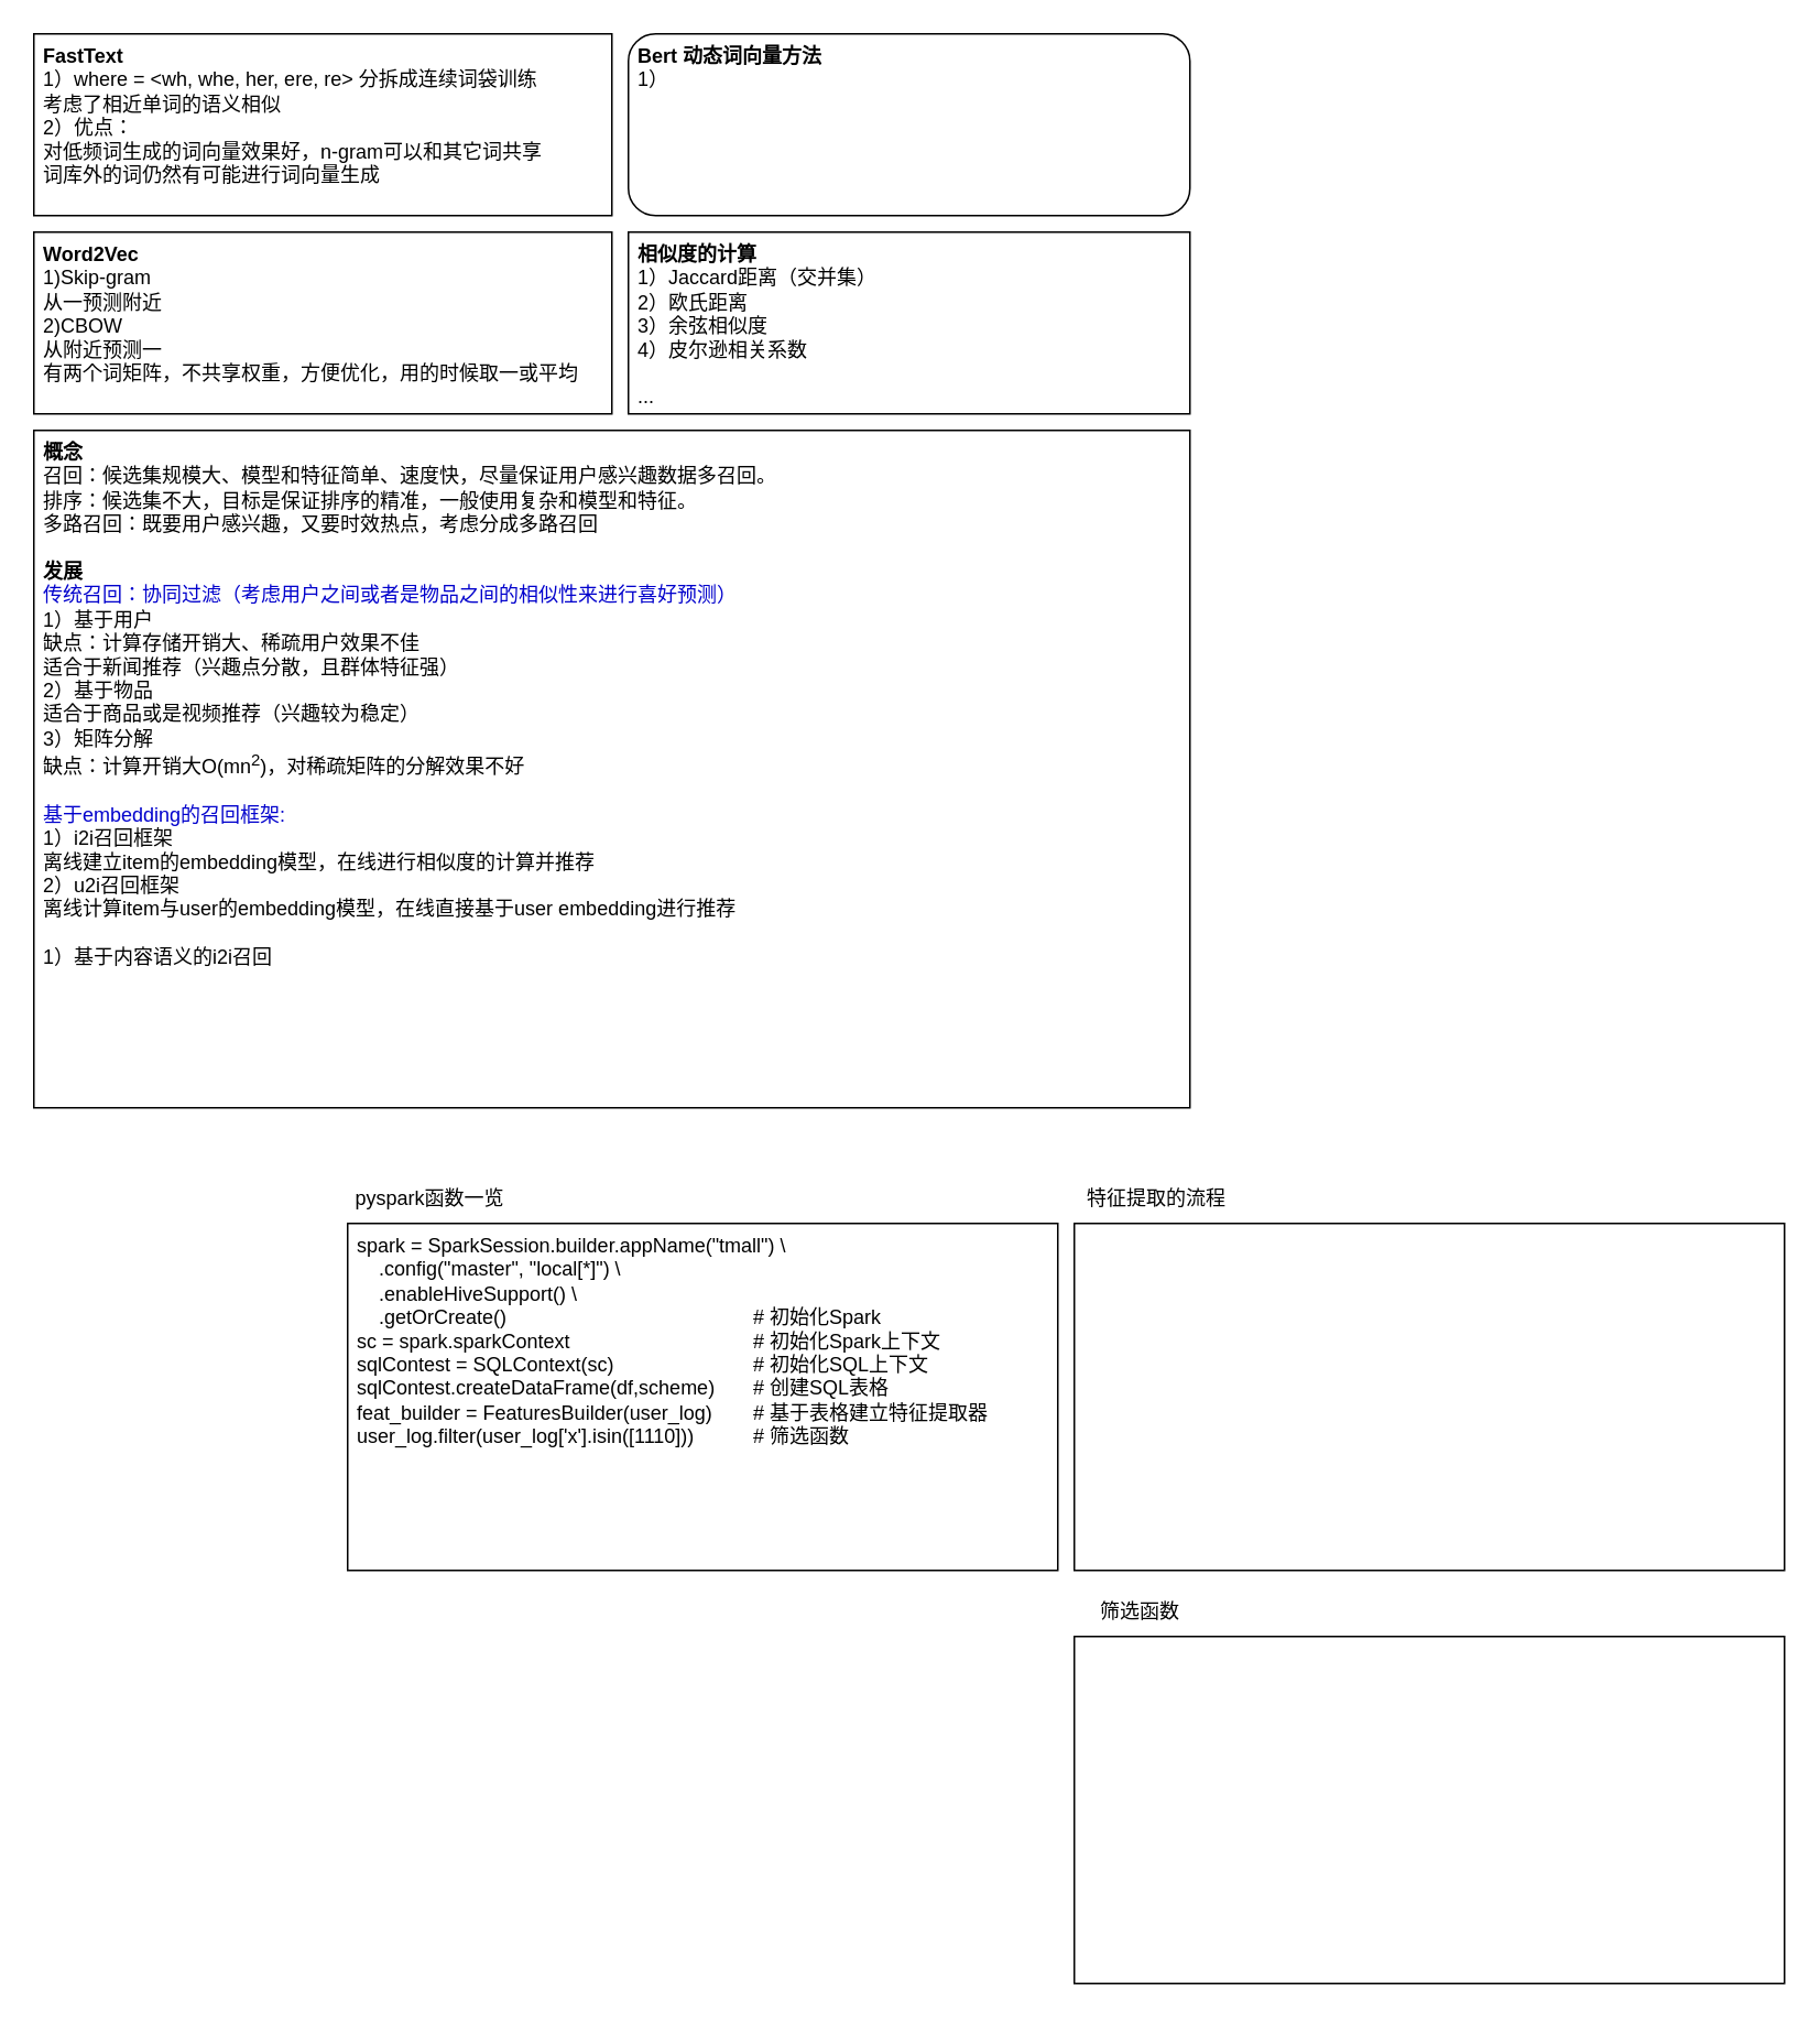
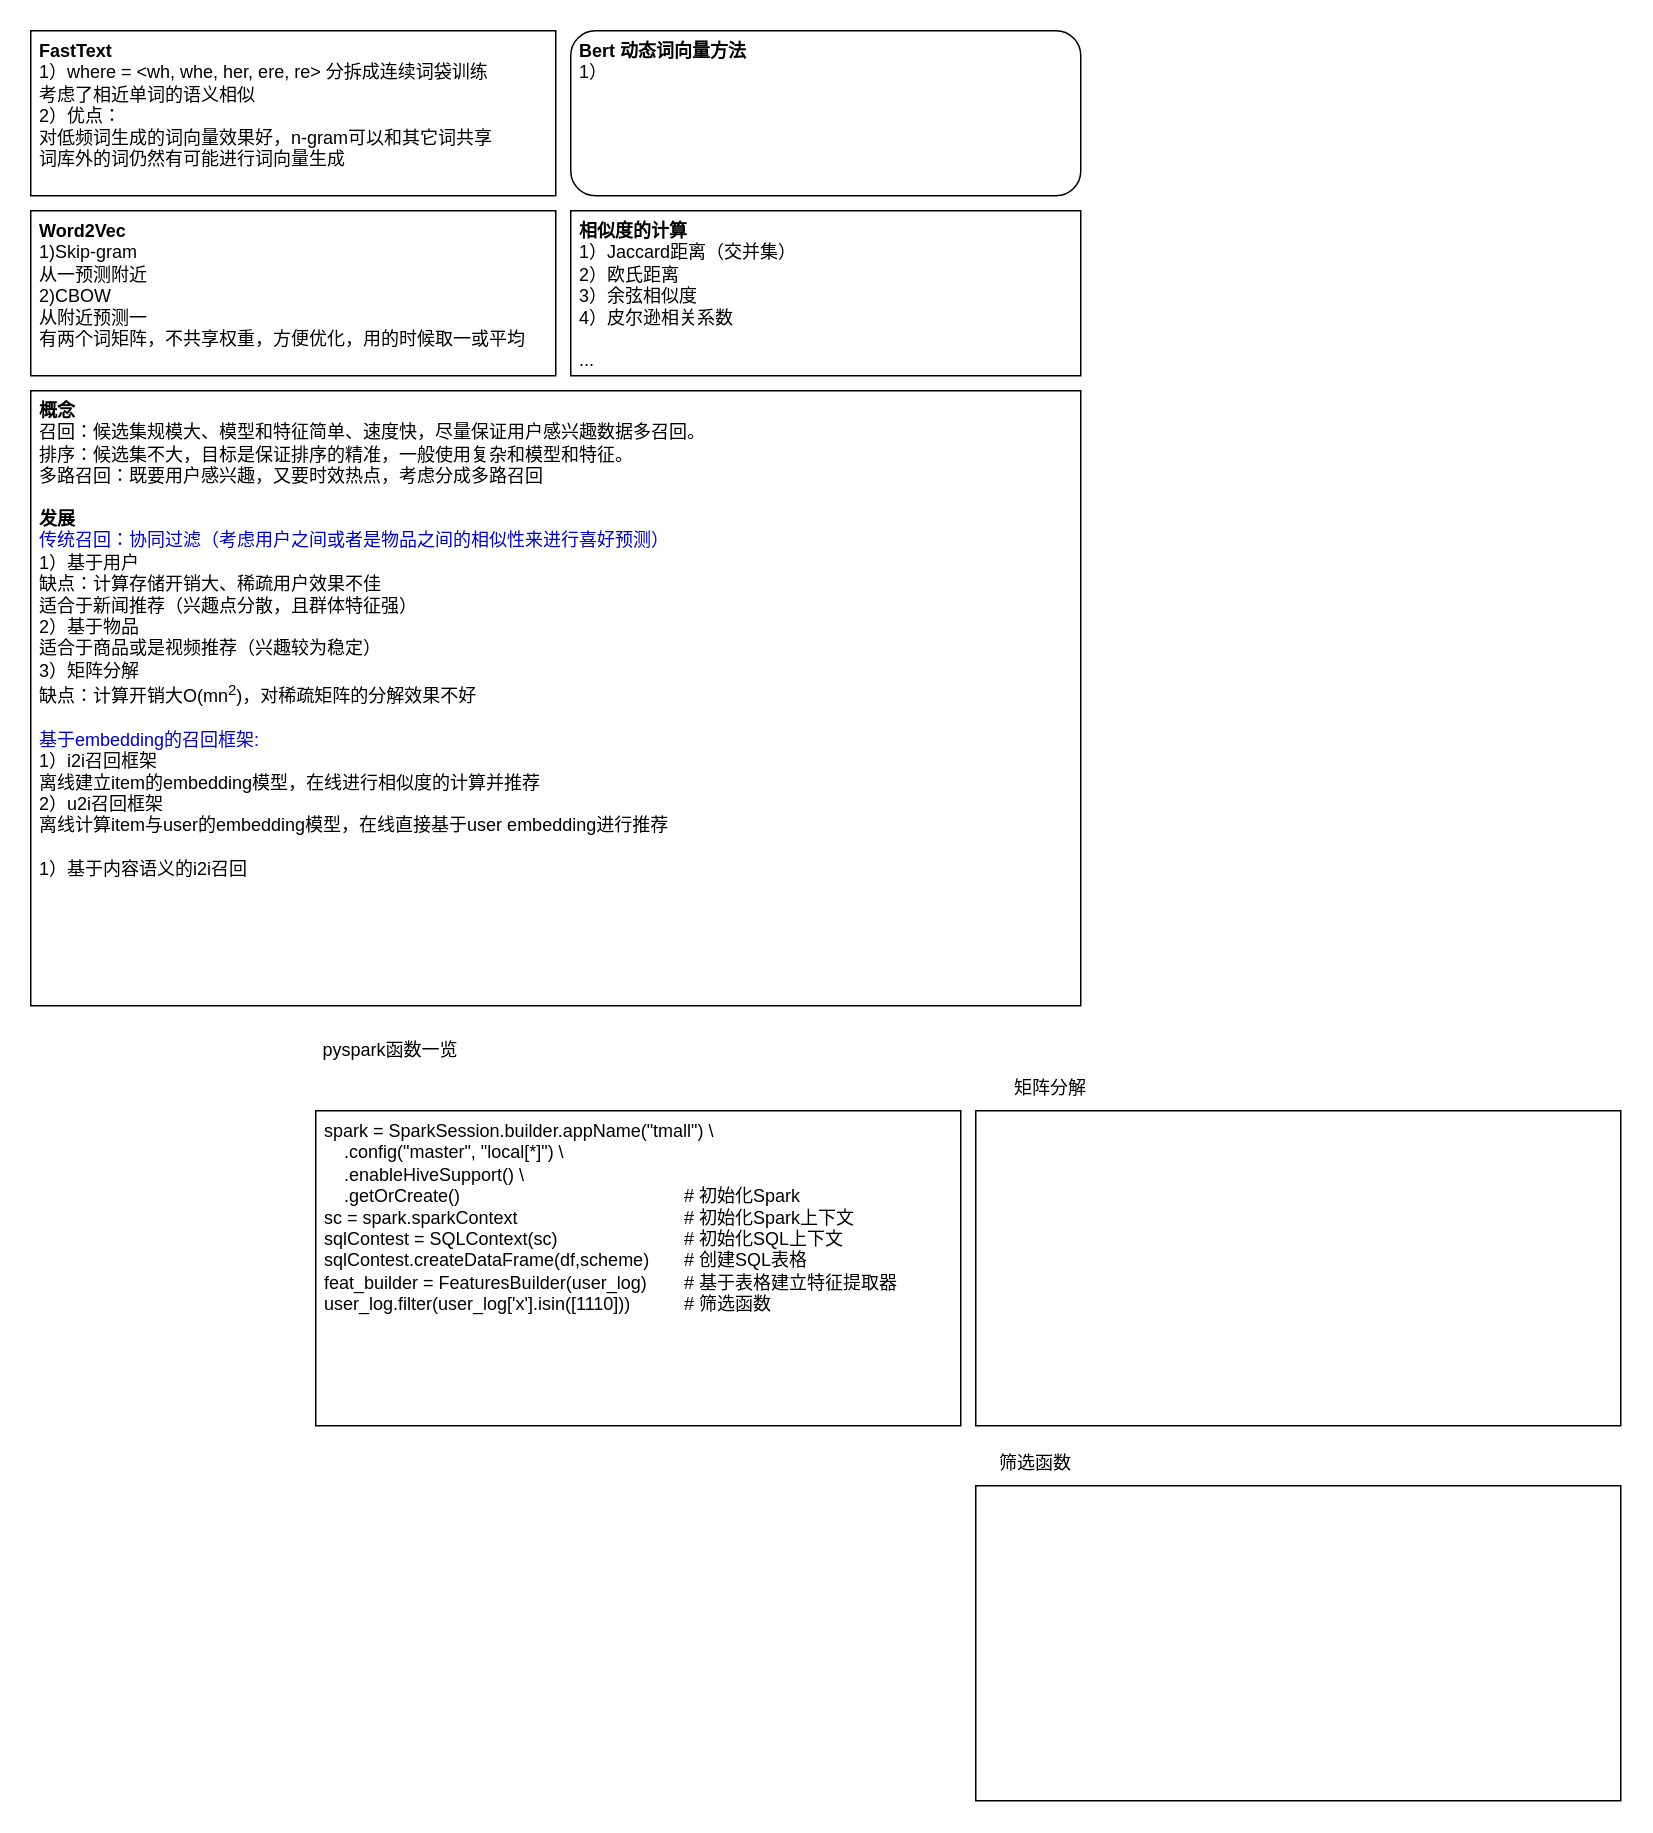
- <mxCell id="3" value="pyspark函数一览" style="text;html=1;align=center;verticalAlign=middle;whiteSpace=wrap;rounded=0;" vertex="1" parent="1"><mxGeometry x="210" y="710" width="100" height="30" as="geometry" /></mxCell>
+ <mxCell id="3" value="pyspark函数一览" style="text;html=1;align=center;verticalAlign=middle;whiteSpace=wrap;rounded=0;" vertex="1" parent="1"><mxGeometry x="210" y="685" width="100" height="30" as="geometry" /></mxCell>
- <mxCell id="5" value="特征提取的流程" style="text;html=1;align=center;verticalAlign=middle;whiteSpace=wrap;rounded=0;" vertex="1" parent="1"><mxGeometry x="650" y="710" width="100" height="30" as="geometry" /></mxCell>
+ <mxCell id="5" value="矩阵分解" style="text;html=1;align=center;verticalAlign=middle;whiteSpace=wrap;rounded=0;" vertex="1" parent="1"><mxGeometry x="650" y="710" width="100" height="30" as="geometry" /></mxCell>
